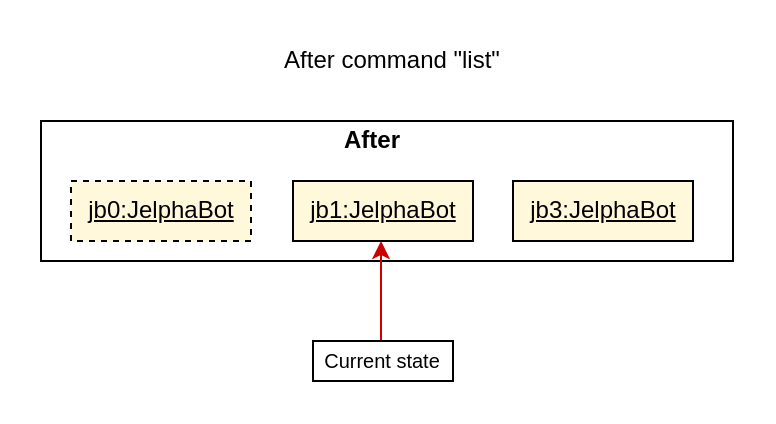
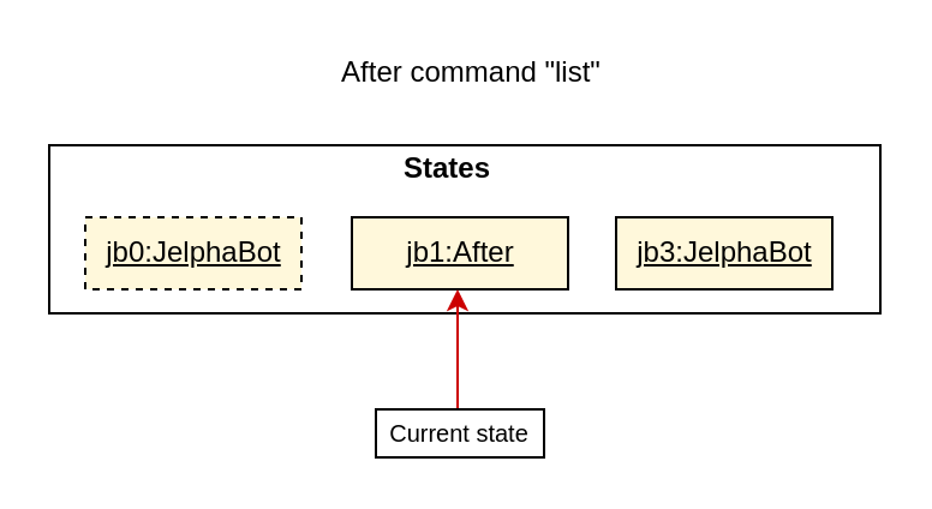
- <mxCell id="4" value="&lt;b&gt;After&lt;/b&gt;" style="text;html=1;strokeColor=none;fillColor=none;align=center;verticalAlign=middle;whiteSpace=wrap;rounded=0;" vertex="1" parent="1"><mxGeometry x="166" y="60" width="40" height="20" as="geometry" /></mxCell>
+ <mxCell id="4" value="&lt;b&gt;States&lt;/b&gt;" style="text;html=1;strokeColor=none;fillColor=none;align=center;verticalAlign=middle;whiteSpace=wrap;rounded=0;" vertex="1" parent="1"><mxGeometry x="166" y="60" width="40" height="20" as="geometry" /></mxCell>
- <mxCell id="6" value="&lt;u&gt;jb1:JelphaBot&lt;/u&gt;" style="html=1;fillColor=#FFF8DB;strokeColor=#000000;" vertex="1" parent="1"><mxGeometry x="146" y="90" width="90" height="30" as="geometry" /></mxCell>
+ <mxCell id="6" value="&lt;u&gt;jb1:After&lt;/u&gt;" style="html=1;fillColor=#FFF8DB;strokeColor=#000000;" vertex="1" parent="1"><mxGeometry x="146" y="90" width="90" height="30" as="geometry" /></mxCell>
